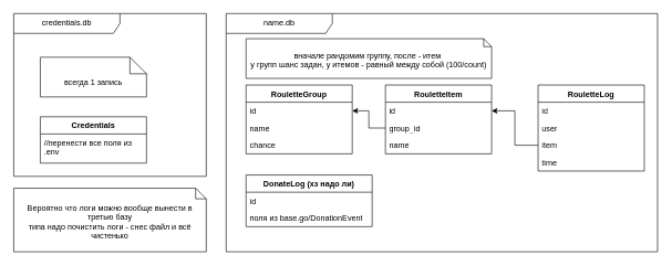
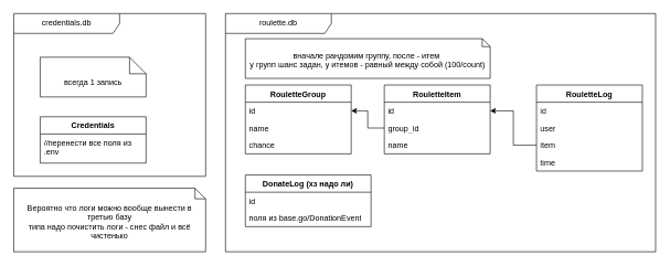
- <mxCell id="25" value="name.db" style="shape=umlFrame;whiteSpace=wrap;html=1;pointerEvents=0;recursiveResize=0;container=1;collapsible=0;width=160;" parent="1" vertex="1"><mxGeometry x="340" y="20" width="650" height="360" as="geometry" /></mxCell>
+ <mxCell id="25" value="roulette.db" style="shape=umlFrame;whiteSpace=wrap;html=1;pointerEvents=0;recursiveResize=0;container=1;collapsible=0;width=160;" parent="1" vertex="1"><mxGeometry x="340" y="20" width="650" height="360" as="geometry" /></mxCell>
